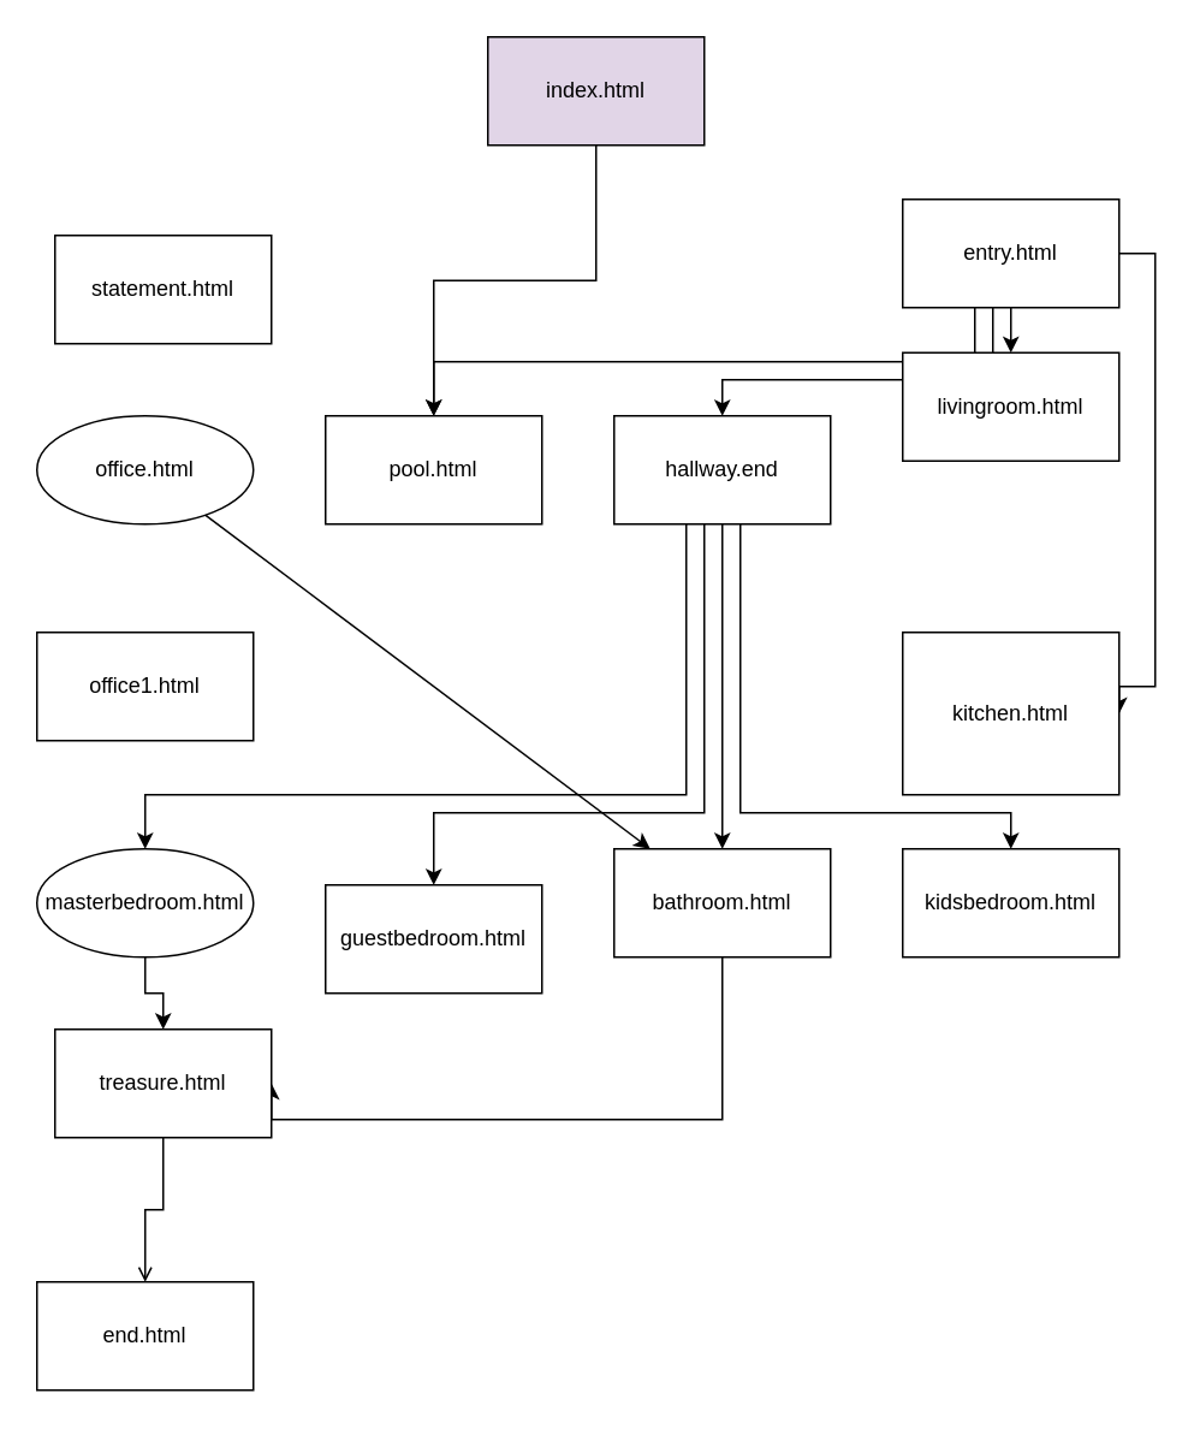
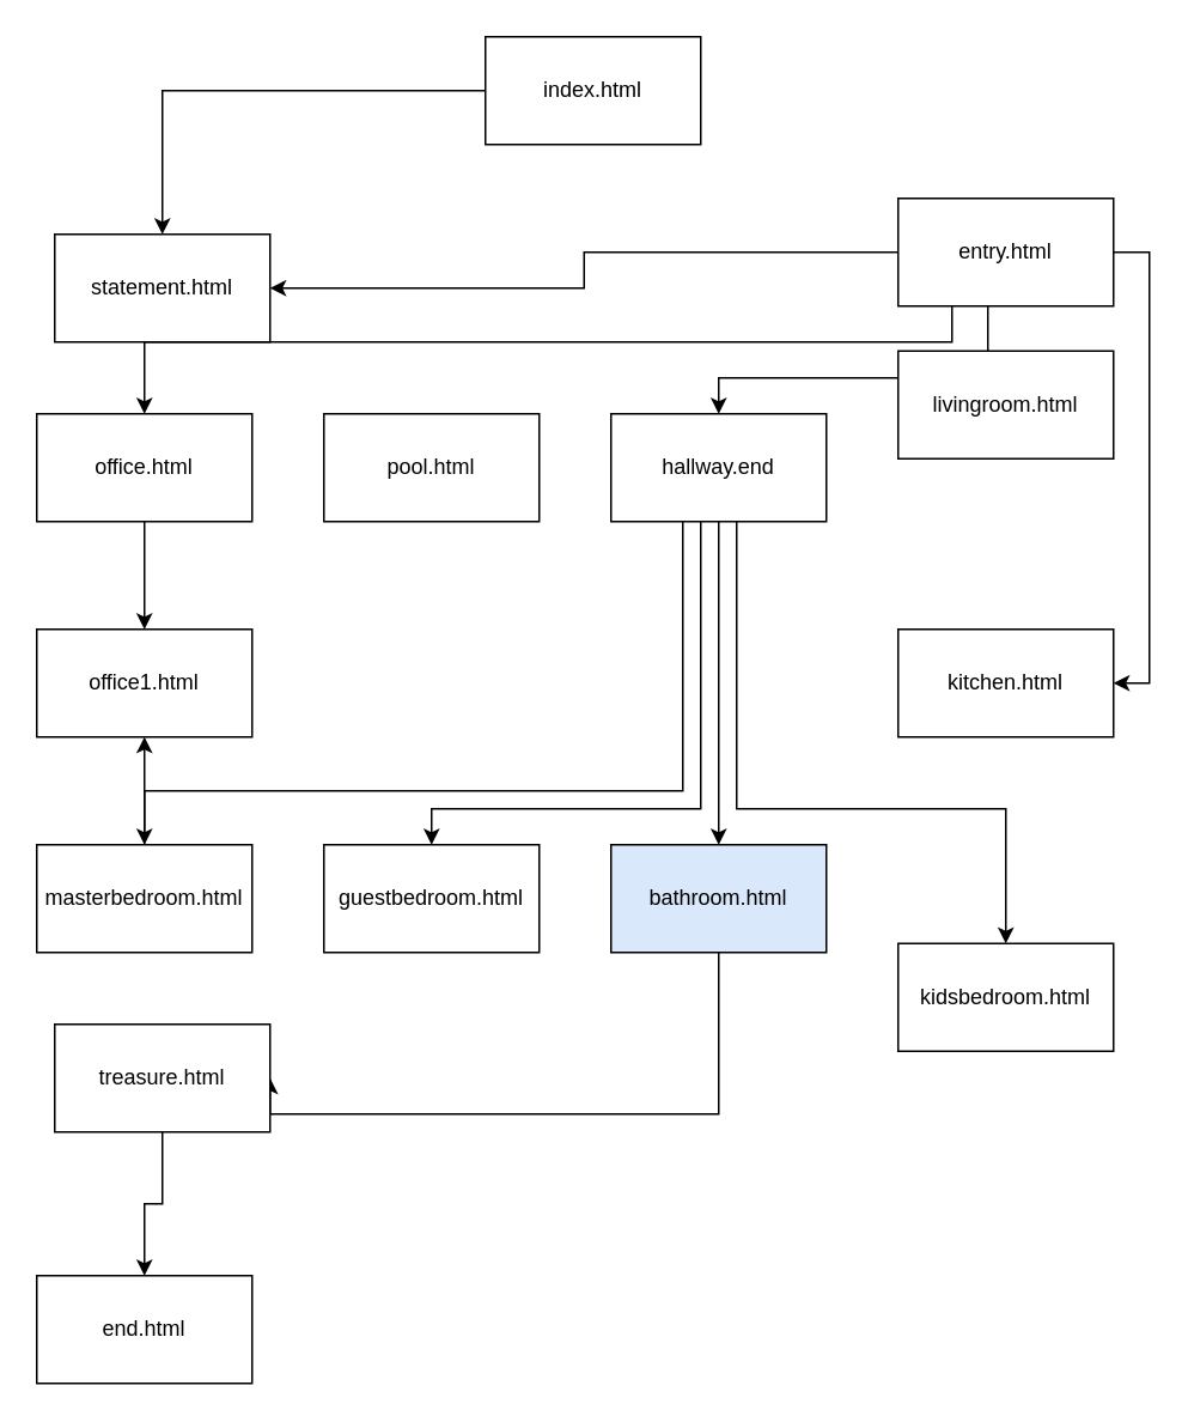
- <mxCell id="3" value="index.html" style="rounded=0;whiteSpace=wrap;html=1;fillColor=#e1d5e7;" vertex="1" parent="1"><mxGeometry x="270" y="20" width="120" height="60" as="geometry" /></mxCell>
+ <mxCell id="3" value="index.html" style="rounded=0;whiteSpace=wrap;html=1;" vertex="1" parent="1"><mxGeometry x="270" y="20" width="120" height="60" as="geometry" /></mxCell>
- <mxCell id="2" style="edgeStyle=orthogonalEdgeStyle;rounded=0;orthogonalLoop=1;jettySize=auto;html=1;" edge="1" parent="1" source="3" target="14"><mxGeometry relative="1" as="geometry" /></mxCell>
+ <mxCell id="2" style="edgeStyle=orthogonalEdgeStyle;rounded=0;orthogonalLoop=1;jettySize=auto;html=1;entryX=0.5;entryY=0;entryDx=0;entryDy=0;" edge="1" parent="1" source="3" target="4"><mxGeometry relative="1" as="geometry" /></mxCell>
- <mxCell id="5" style="edgeStyle=orthogonalEdgeStyle;rounded=0;orthogonalLoop=1;jettySize=auto;html=1;entryX=0.5;entryY=0;entryDx=0;entryDy=0;" edge="1" parent="1" source="10" target="20"><mxGeometry relative="1" as="geometry" /></mxCell>
+ <mxCell id="5" style="edgeStyle=orthogonalEdgeStyle;rounded=0;orthogonalLoop=1;jettySize=auto;html=1;" edge="1" parent="1" source="10" target="4"><mxGeometry relative="1" as="geometry" /></mxCell>
+ <mxCell id="8" style="edgeStyle=orthogonalEdgeStyle;rounded=0;orthogonalLoop=1;jettySize=auto;html=1;" edge="1" parent="1" source="10" target="12"><mxGeometry relative="1" as="geometry"><Array as="points"><mxPoint x="530" y="190" /><mxPoint x="80" y="190" /></Array></mxGeometry></mxCell>
- <mxCell id="7" style="edgeStyle=orthogonalEdgeStyle;rounded=0;orthogonalLoop=1;jettySize=auto;html=1;" edge="1" parent="1" source="10" target="14"><mxGeometry relative="1" as="geometry"><Array as="points"><mxPoint x="540" y="200" /><mxPoint x="240" y="200" /></Array></mxGeometry></mxCell>
- <mxCell id="12" value="office.html" style="ellipse;whiteSpace=wrap;html=1;" vertex="1" parent="1"><mxGeometry x="20" y="230" width="120" height="60" as="geometry" /></mxCell>
+ <mxCell id="12" value="office.html" style="rounded=0;whiteSpace=wrap;html=1;" vertex="1" parent="1"><mxGeometry x="20" y="230" width="120" height="60" as="geometry" /></mxCell>
- <mxCell id="11" style="rounded=0;orthogonalLoop=1;jettySize=auto;elbow=vertical;html=1;" edge="1" parent="1" source="12" target="25"><mxGeometry relative="1" as="geometry" /></mxCell>
+ <mxCell id="11" style="rounded=0;orthogonalLoop=1;jettySize=auto;elbow=vertical;html=1;entryX=0.5;entryY=0;entryDx=0;entryDy=0;" edge="1" parent="1" source="12" target="13"><mxGeometry relative="1" as="geometry" /></mxCell>
- <mxCell id="26" value="kitchen.html" style="rounded=0;whiteSpace=wrap;html=1;" vertex="1" parent="1"><mxGeometry x="500" y="350" width="120" height="90" as="geometry" /></mxCell>
+ <mxCell id="26" value="kitchen.html" style="rounded=0;whiteSpace=wrap;html=1;" vertex="1" parent="1"><mxGeometry x="500" y="350" width="120" height="60" as="geometry" /></mxCell>
- <mxCell id="22" value="masterbedroom.html" style="ellipse;whiteSpace=wrap;html=1;" vertex="1" parent="1"><mxGeometry x="20" y="470" width="120" height="60" as="geometry" /></mxCell>
+ <mxCell id="22" value="masterbedroom.html" style="rounded=0;whiteSpace=wrap;html=1;" vertex="1" parent="1"><mxGeometry x="20" y="470" width="120" height="60" as="geometry" /></mxCell>
- <mxCell id="25" value="bathroom.html" style="rounded=0;whiteSpace=wrap;html=1;" vertex="1" parent="1"><mxGeometry x="340" y="470" width="120" height="60" as="geometry" /></mxCell>
+ <mxCell id="25" value="bathroom.html" style="rounded=0;whiteSpace=wrap;html=1;fillColor=#dae8fc;" vertex="1" parent="1"><mxGeometry x="340" y="470" width="120" height="60" as="geometry" /></mxCell>
- <mxCell id="30" value="kidsbedroom.html" style="rounded=0;whiteSpace=wrap;html=1;" vertex="1" parent="1"><mxGeometry x="500" y="470" width="120" height="60" as="geometry" /></mxCell>
+ <mxCell id="30" value="kidsbedroom.html" style="rounded=0;whiteSpace=wrap;html=1;" vertex="1" parent="1"><mxGeometry x="500" y="525" width="120" height="60" as="geometry" /></mxCell>
- <mxCell id="23" value="guestbedroom.html" style="rounded=0;whiteSpace=wrap;html=1;" vertex="1" parent="1"><mxGeometry x="180" y="490" width="120" height="60" as="geometry" /></mxCell>
+ <mxCell id="23" value="guestbedroom.html" style="rounded=0;whiteSpace=wrap;html=1;" vertex="1" parent="1"><mxGeometry x="180" y="470" width="120" height="60" as="geometry" /></mxCell>
- <mxCell id="21" style="edgeStyle=orthogonalEdgeStyle;rounded=0;orthogonalLoop=1;jettySize=auto;html=1;entryX=0.5;entryY=0;entryDx=0;entryDy=0;" edge="1" parent="1" source="22" target="28"><mxGeometry relative="1" as="geometry" /></mxCell>
+ <mxCell id="21" style="edgeStyle=orthogonalEdgeStyle;rounded=0;orthogonalLoop=1;jettySize=auto;html=1;" edge="1" parent="1" source="22" target="13"><mxGeometry relative="1" as="geometry" /></mxCell>
- <mxCell id="27" style="edgeStyle=orthogonalEdgeStyle;rounded=0;orthogonalLoop=1;jettySize=auto;html=1;endArrow=open;" edge="1" parent="1" source="28" target="29"><mxGeometry relative="1" as="geometry" /></mxCell>
+ <mxCell id="27" style="edgeStyle=orthogonalEdgeStyle;rounded=0;orthogonalLoop=1;jettySize=auto;html=1;" edge="1" parent="1" source="28" target="29"><mxGeometry relative="1" as="geometry" /></mxCell>
